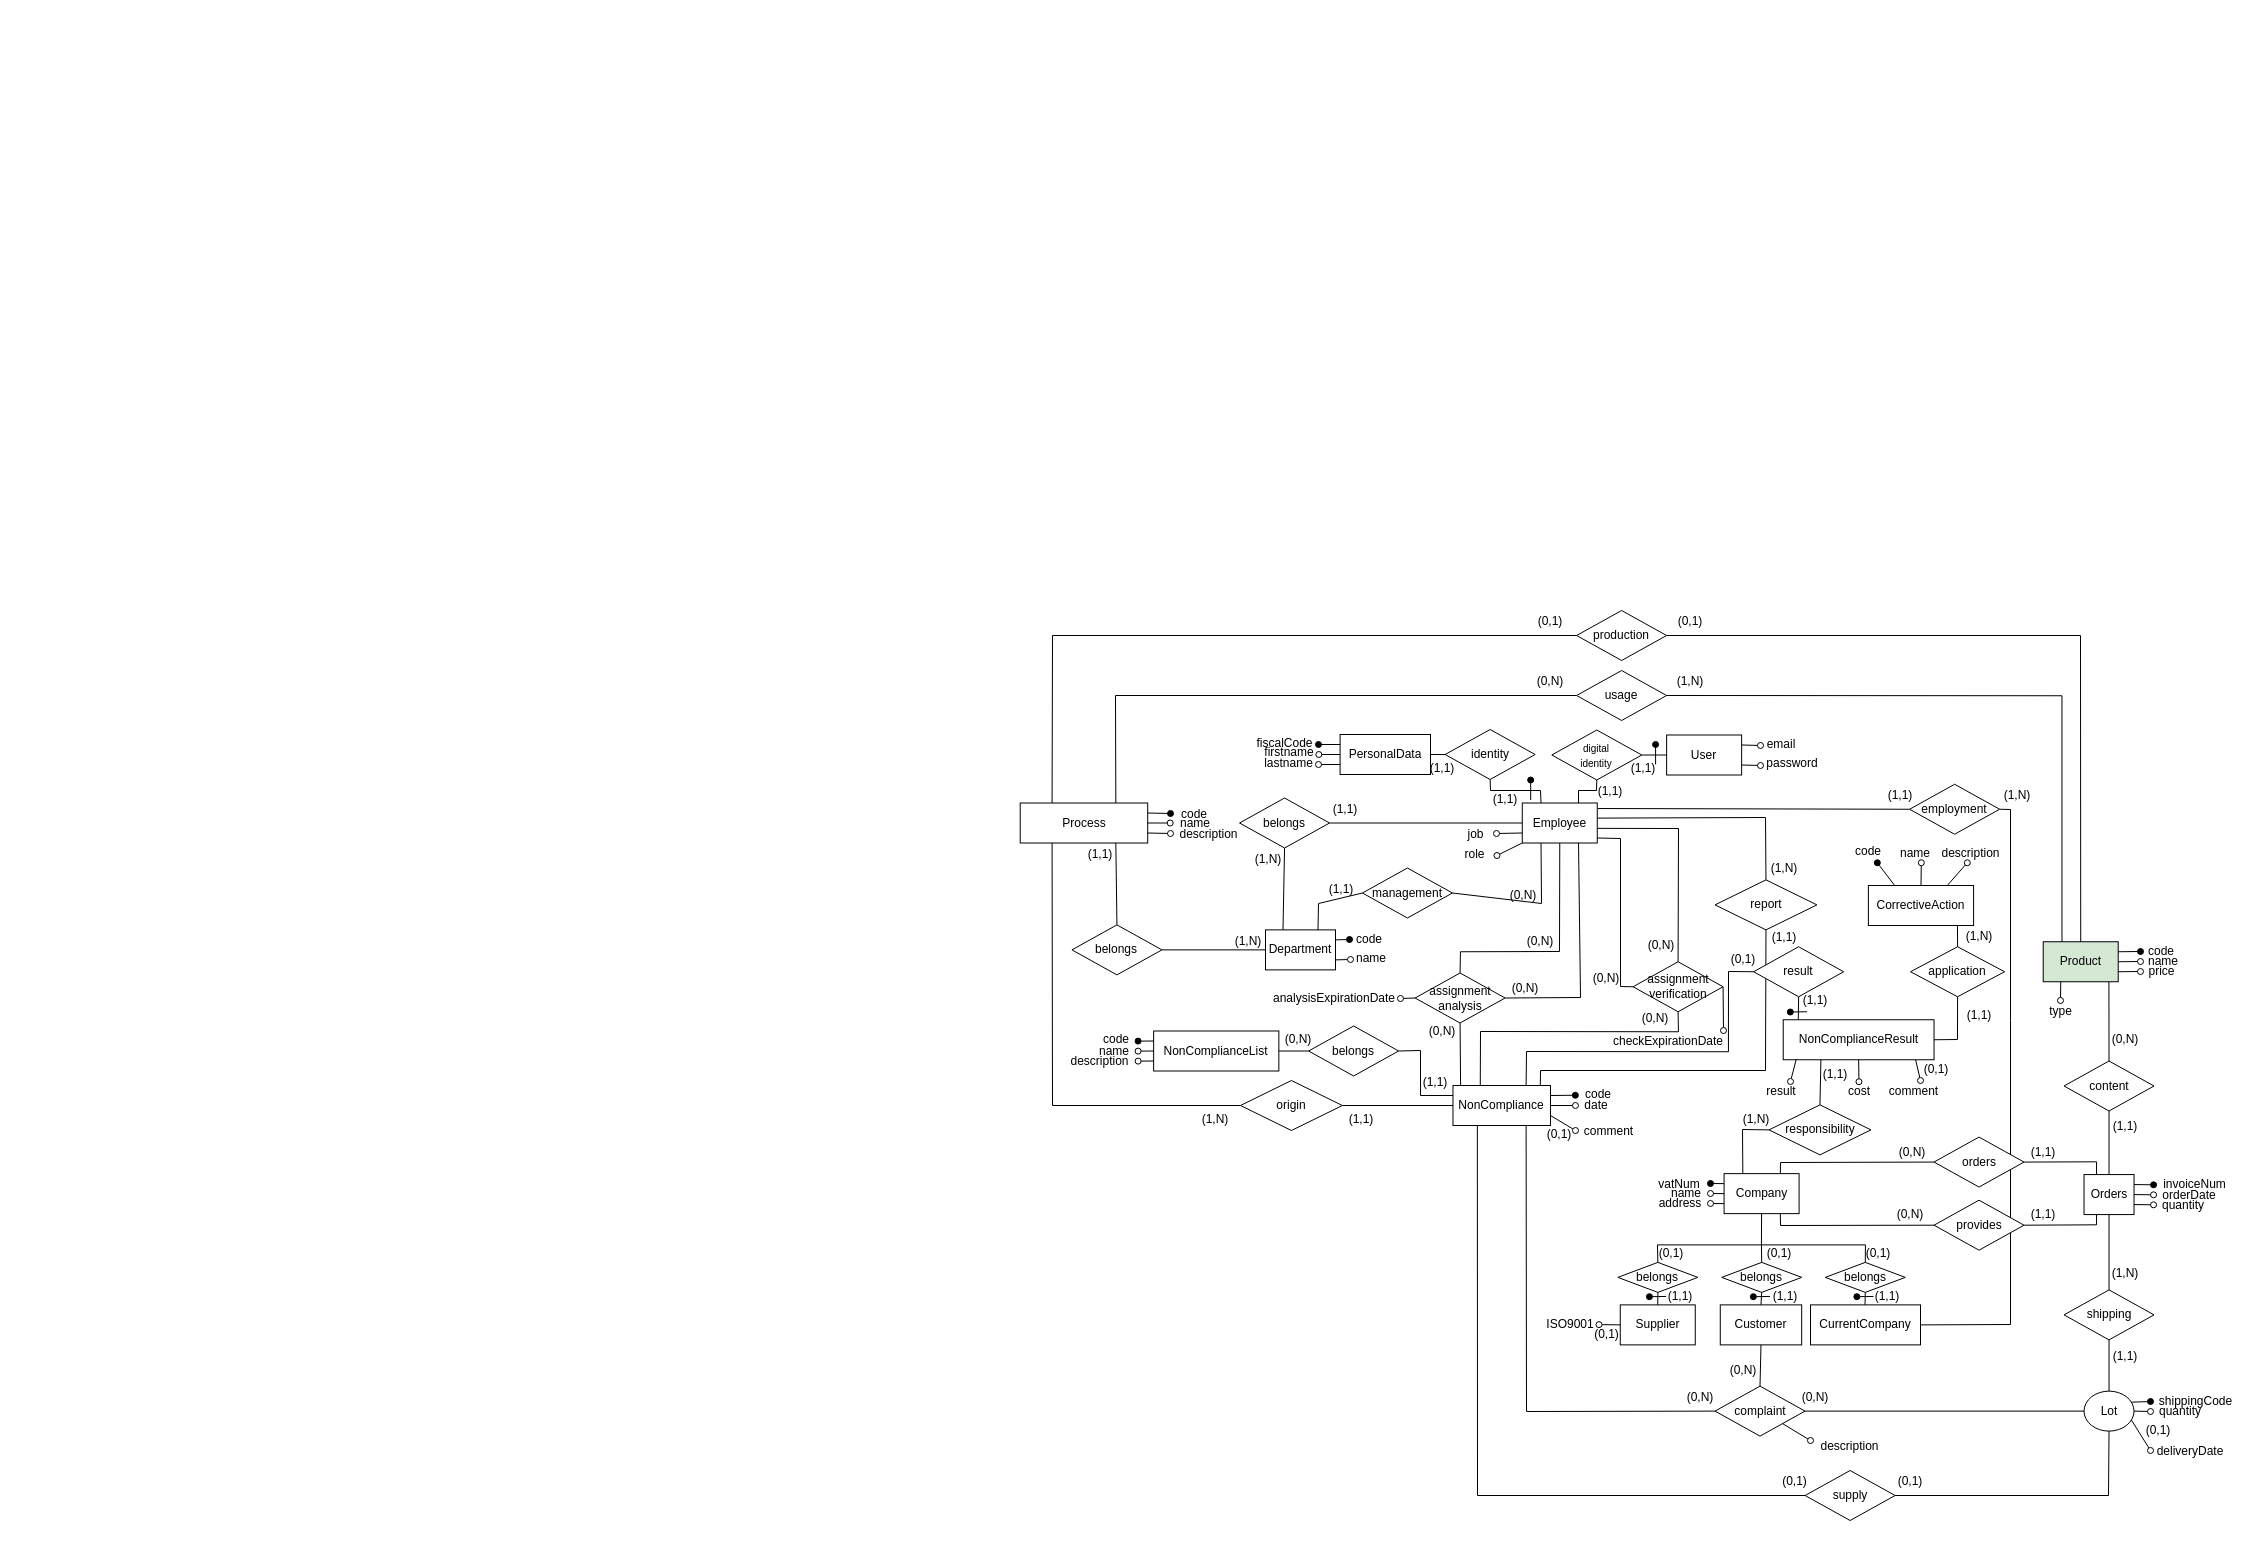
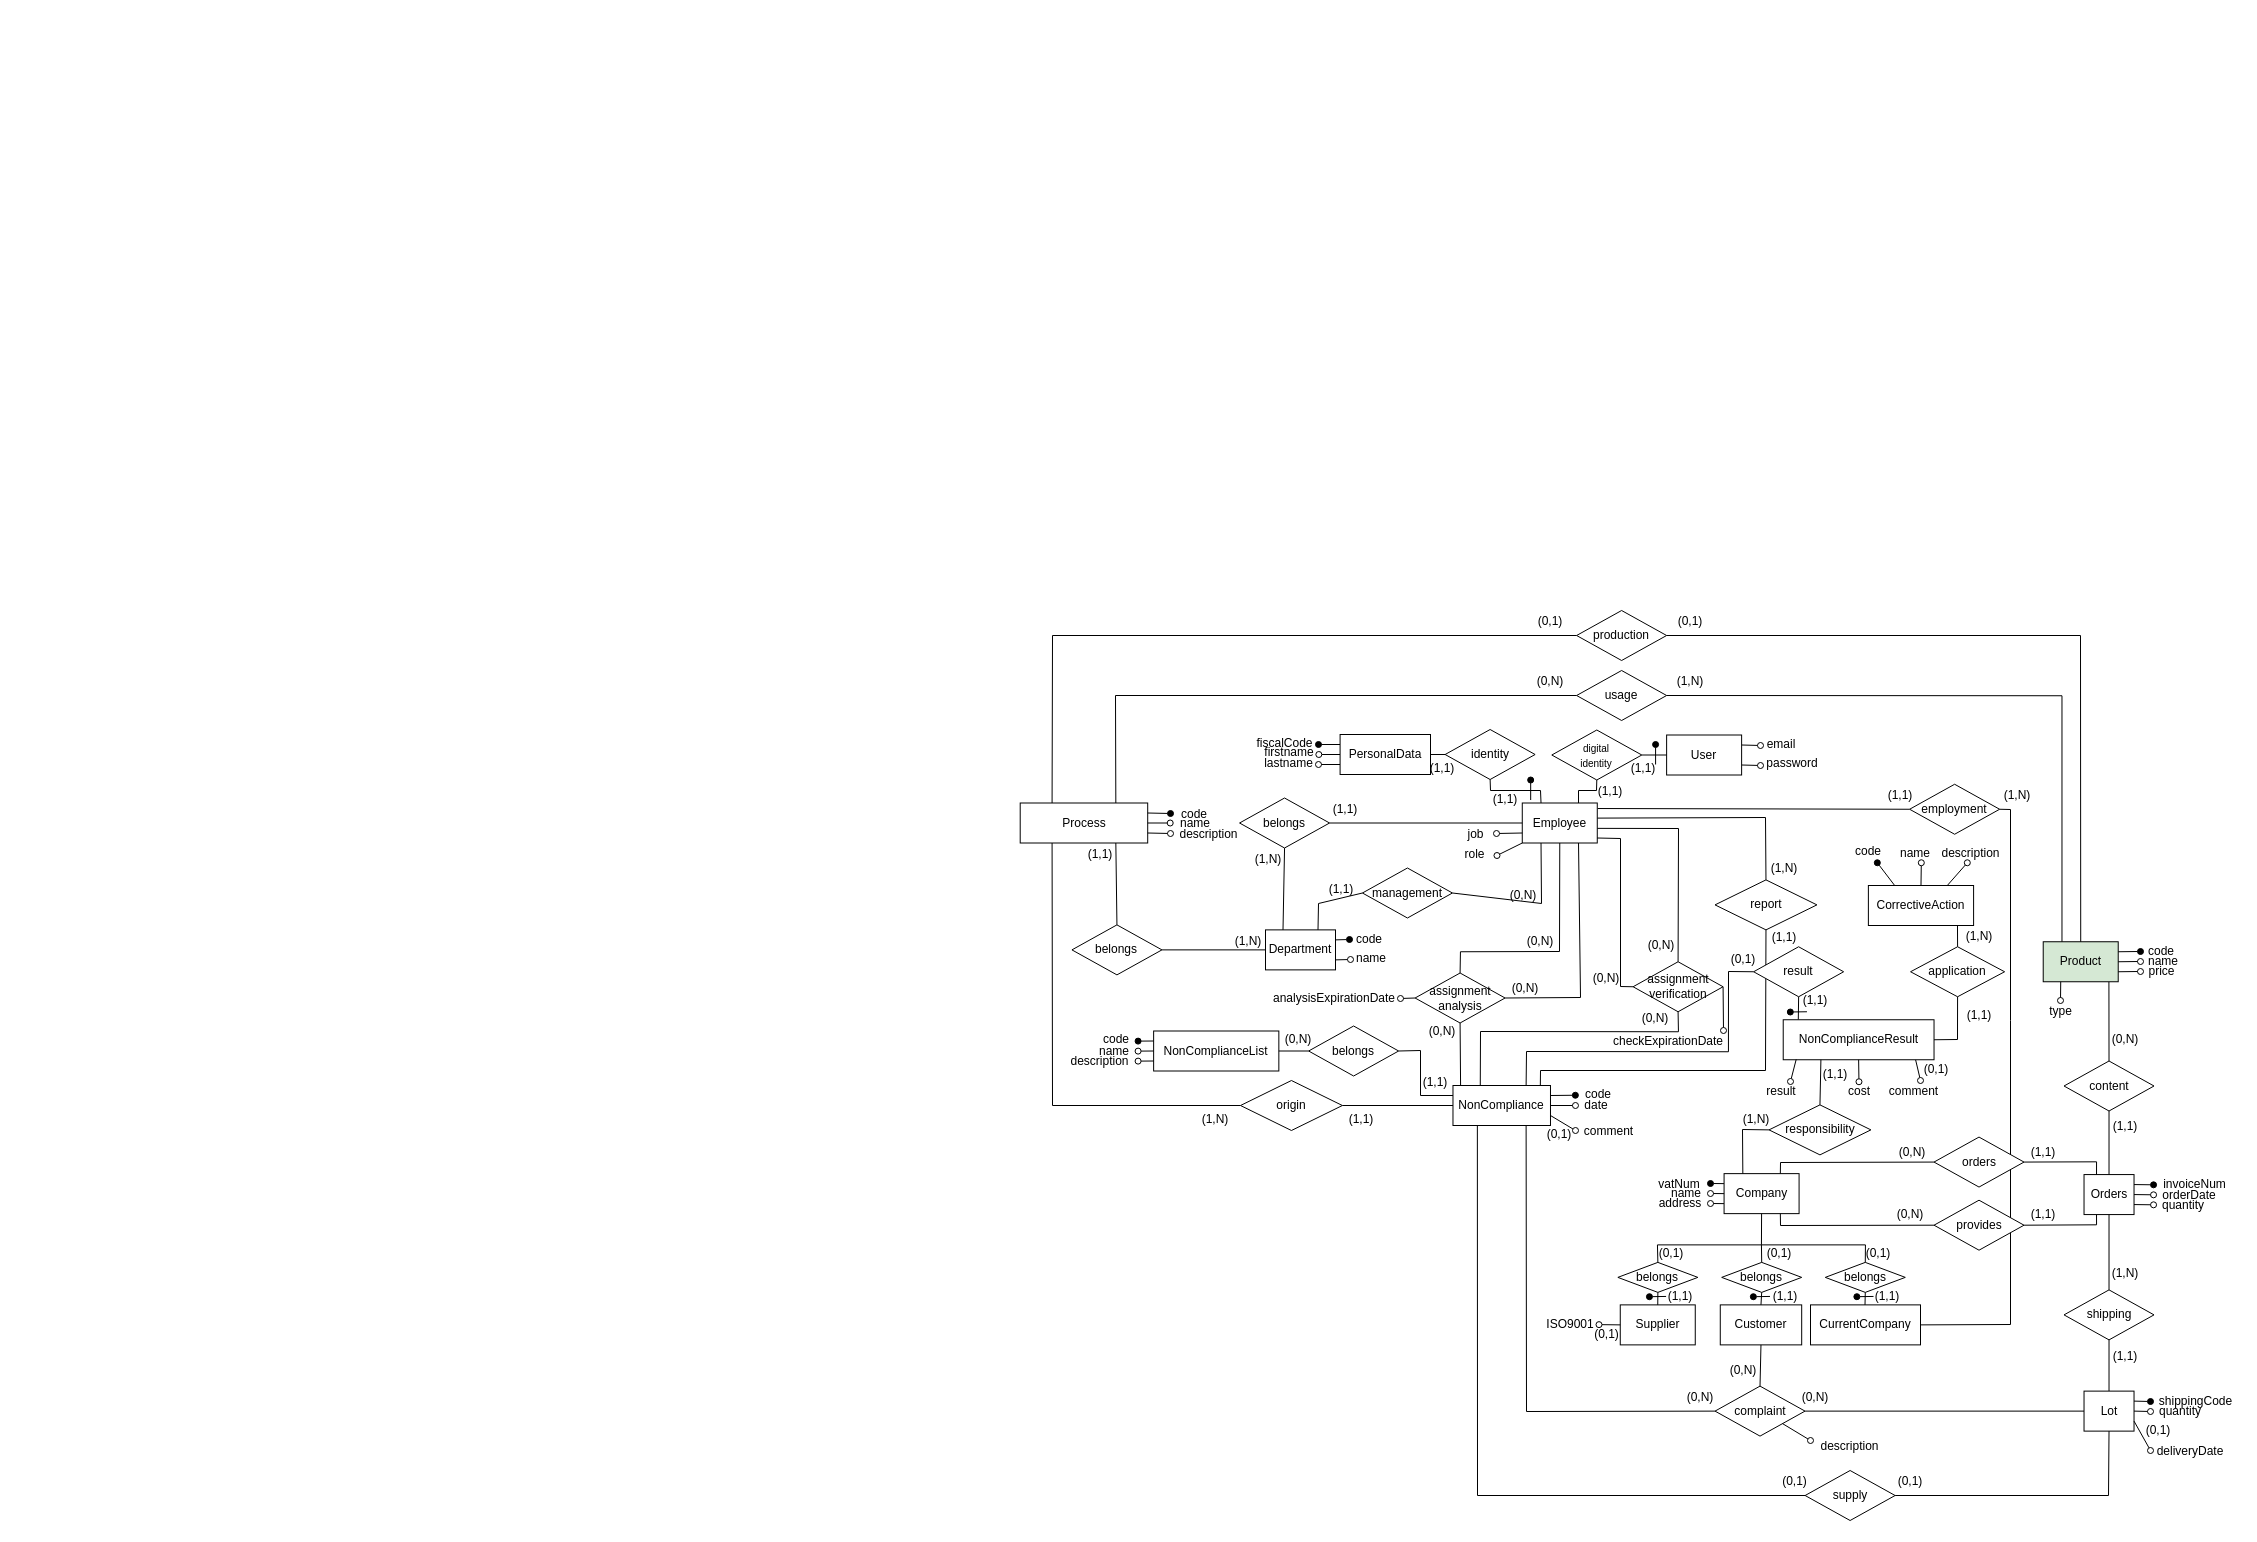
- <mxCell id="74" value="&lt;span id=&quot;docs-internal-guid-9c2184e9-7fff-a017-bf87-78387fa3243d&quot;&gt;&lt;span style=&quot;font-family: &amp;#34;arial&amp;#34; ; background-color: transparent ; vertical-align: baseline&quot;&gt;Lot&lt;/span&gt;&lt;/span&gt;" style="ellipse;whiteSpace=wrap;html=1;align=center;" parent="1" vertex="1"><mxGeometry x="2083.53" y="1390.62" width="50" height="40" as="geometry" /></mxCell>
+ <mxCell id="74" value="&lt;span id=&quot;docs-internal-guid-9c2184e9-7fff-a017-bf87-78387fa3243d&quot;&gt;&lt;span style=&quot;font-family: &amp;#34;arial&amp;#34; ; background-color: transparent ; vertical-align: baseline&quot;&gt;Lot&lt;/span&gt;&lt;/span&gt;" style="whiteSpace=wrap;html=1;align=center;" parent="1" vertex="1"><mxGeometry x="2083.53" y="1390.62" width="50" height="40" as="geometry" /></mxCell>
